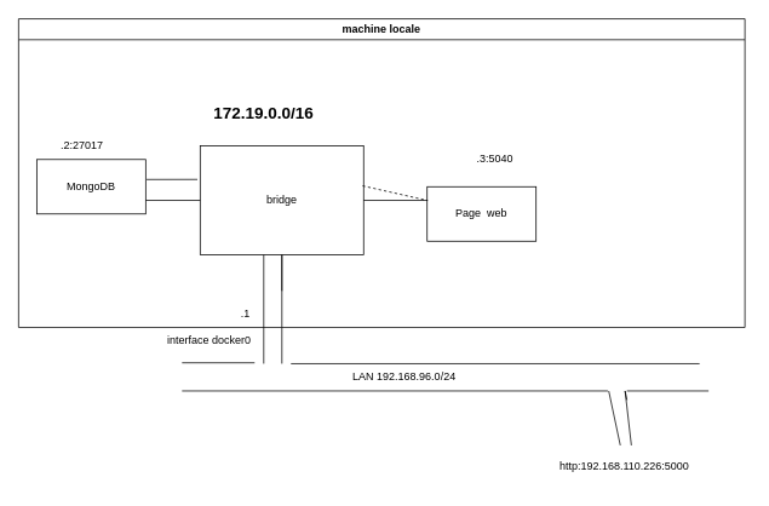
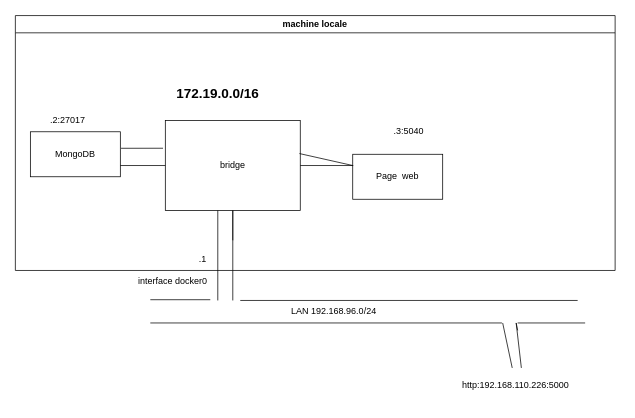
- <mxCell id="9" value="" style="endArrow=none;html=1;rounded=0;exitX=0.994;exitY=0.367;exitDx=0;exitDy=0;exitPerimeter=0;entryX=0;entryY=0.25;entryDx=0;entryDy=0;dashed=1;" edge="1" parent="2" source="3" target="4"><mxGeometry width="50" height="50" relative="1" as="geometry"><mxPoint x="390" y="190" as="sourcePoint" /><mxPoint x="440" y="180" as="targetPoint" /></mxGeometry></mxCell>
+ <mxCell id="9" value="" style="endArrow=none;html=1;rounded=0;exitX=0.994;exitY=0.367;exitDx=0;exitDy=0;exitPerimeter=0;entryX=0;entryY=0.25;entryDx=0;entryDy=0;" edge="1" parent="2" source="3" target="4"><mxGeometry width="50" height="50" relative="1" as="geometry"><mxPoint x="390" y="190" as="sourcePoint" /><mxPoint x="440" y="180" as="targetPoint" /></mxGeometry></mxCell>
